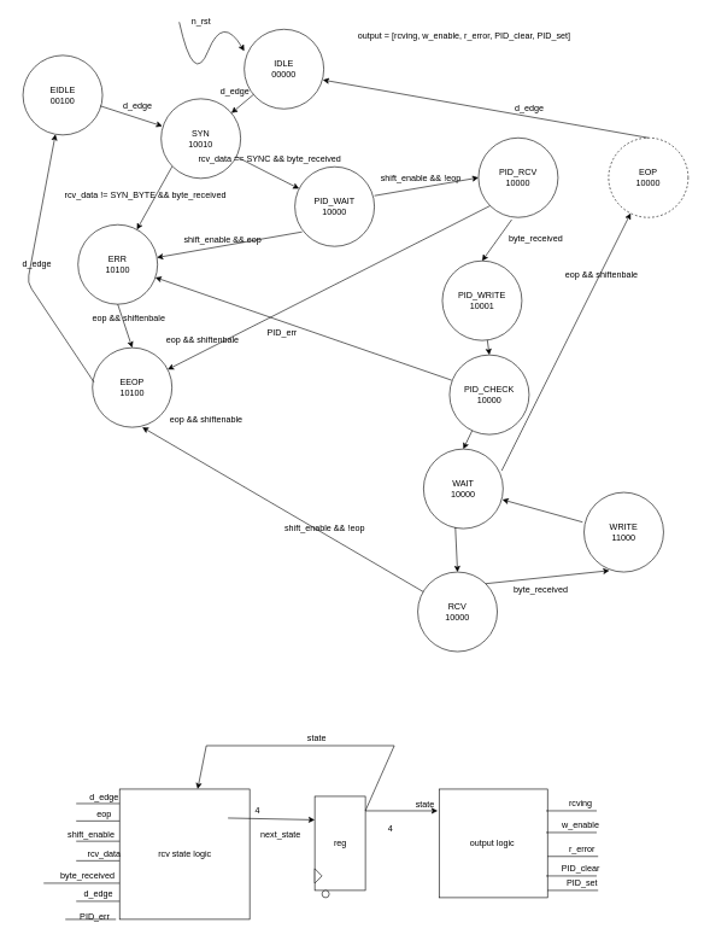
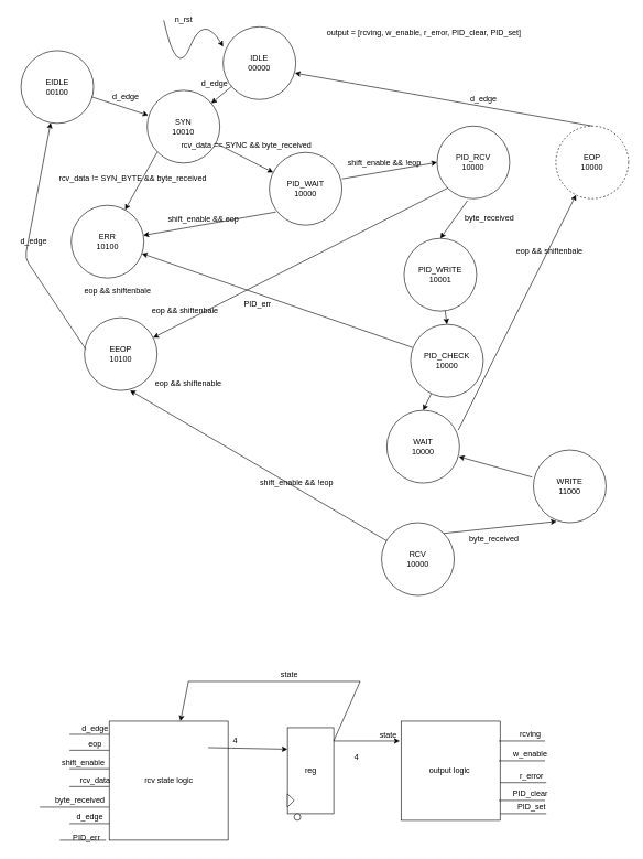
- <mxCell id="9" value="" style="endArrow=classic;html=1;entryX=0.5;entryY=0;entryDx=0;entryDy=0;exitX=0.5;exitY=1;exitDx=0;exitDy=0;" parent="1" source="6" target="57" edge="1"><mxGeometry width="50" height="50" relative="1" as="geometry"><mxPoint x="567" y="250" as="sourcePoint" /><mxPoint x="617" y="200" as="targetPoint" /></mxGeometry></mxCell>
- <mxCell id="65" value="" style="endArrow=classic;html=1;entryX=0.5;entryY=0;entryDx=0;entryDy=0;exitX=0.4;exitY=0.982;exitDx=0;exitDy=0;exitPerimeter=0;" parent="1" source="64" target="11" edge="1"><mxGeometry width="50" height="50" relative="1" as="geometry"><mxPoint x="567" y="730" as="sourcePoint" /><mxPoint x="617" y="680" as="targetPoint" /></mxGeometry></mxCell>
- <mxCell id="26" value="next_state" style="text;html=1;align=center;verticalAlign=middle;resizable=0;points=[];autosize=1;" parent="1" vertex="1"><mxGeometry x="351.5" y="1143" width="70" height="20" as="geometry" /></mxCell>
